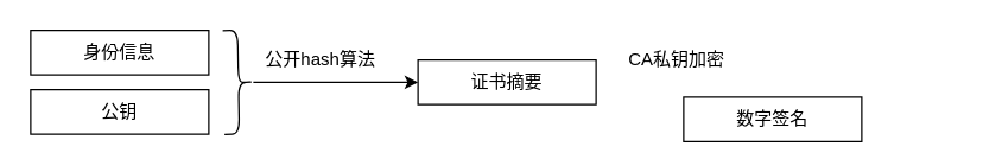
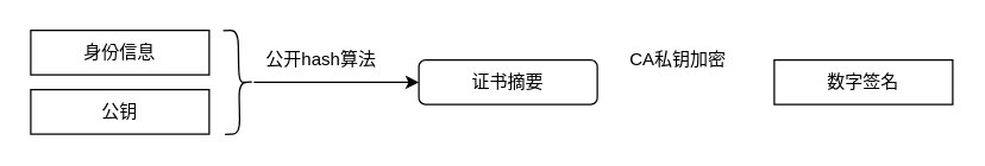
- <mxCell id="6" value="证书摘要" style="rounded=0;whiteSpace=wrap;html=1;" vertex="1" parent="1"><mxGeometry x="281" y="40" width="120" height="30" as="geometry" /></mxCell>
+ <mxCell id="6" value="证书摘要" style="whiteSpace=wrap;html=1;rounded=1;" vertex="1" parent="1"><mxGeometry x="281" y="40" width="120" height="30" as="geometry" /></mxCell>
- <mxCell id="7" value="数字签名" style="rounded=0;whiteSpace=wrap;html=1;" vertex="1" parent="1"><mxGeometry x="460" y="65" width="120" height="30" as="geometry" /></mxCell>
+ <mxCell id="7" value="数字签名" style="rounded=0;whiteSpace=wrap;html=1;" vertex="1" parent="1"><mxGeometry x="520" y="40" width="120" height="30" as="geometry" /></mxCell>
